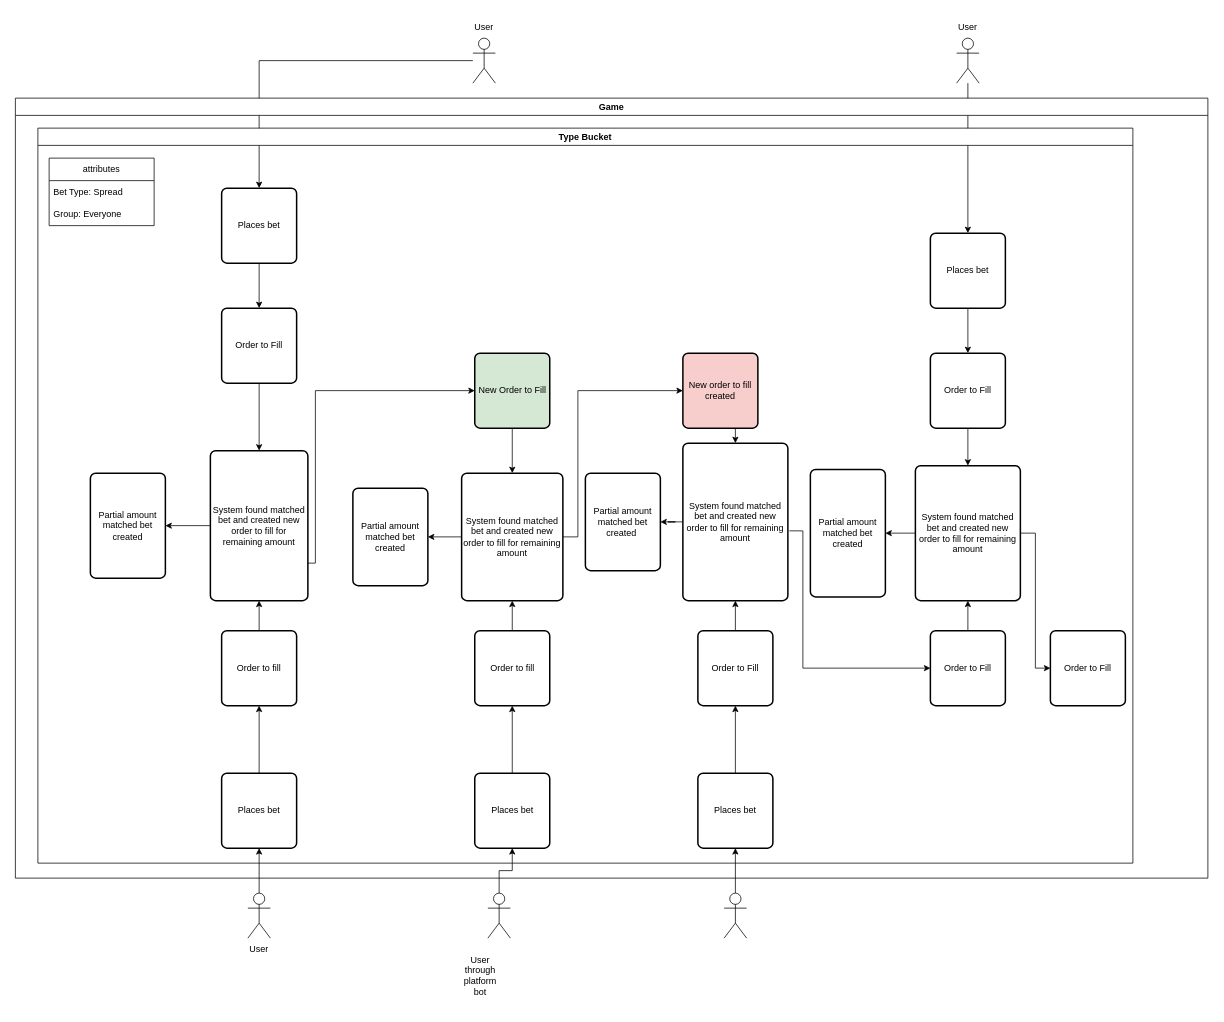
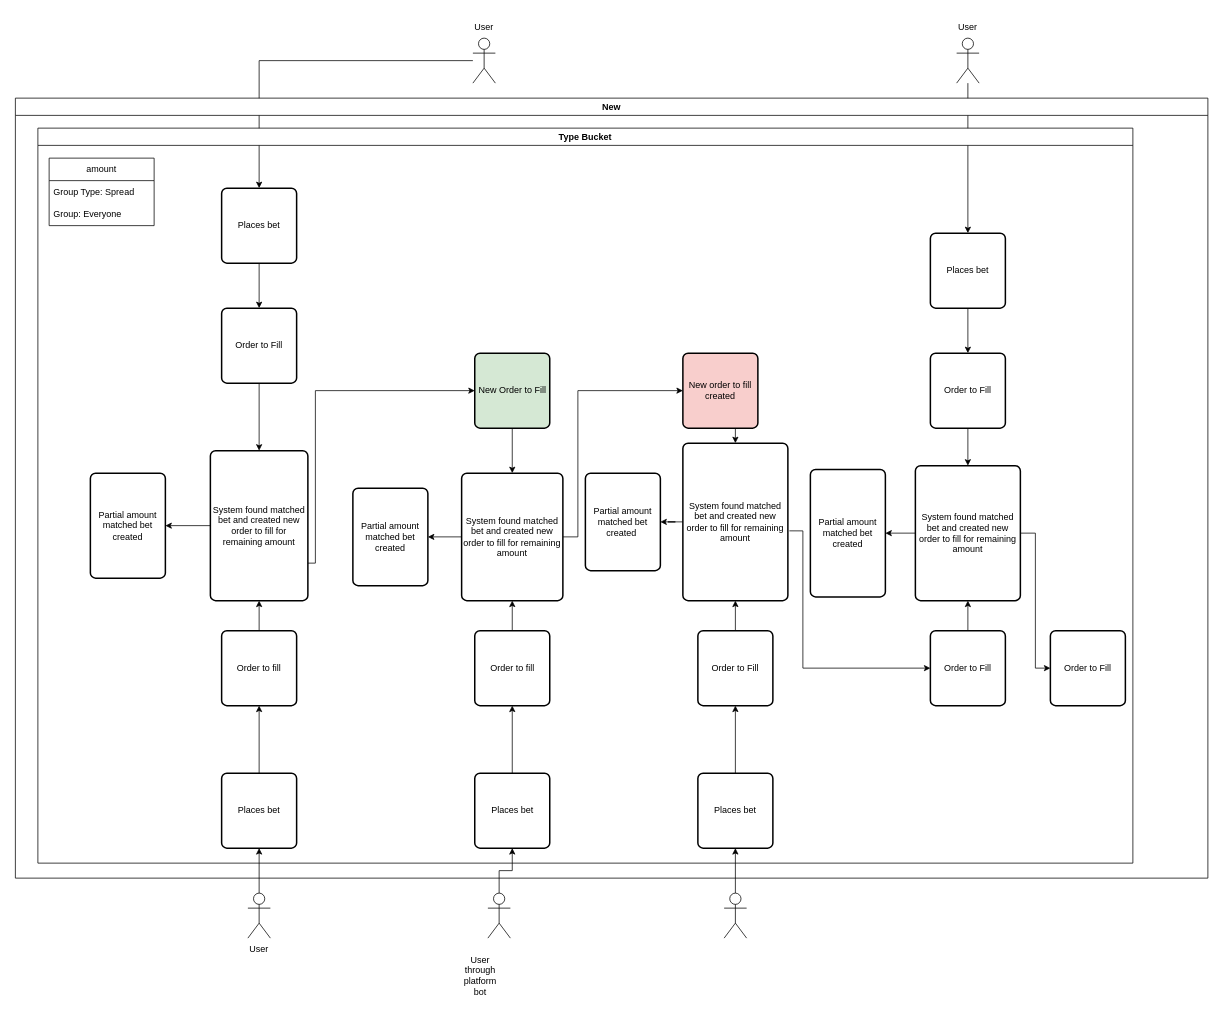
- <mxCell id="37" value="Game" style="swimlane;whiteSpace=wrap;html=1;" vertex="1" parent="1"><mxGeometry x="20" y="130" width="1590" height="1040" as="geometry" /></mxCell>
+ <mxCell id="37" value="New" style="swimlane;whiteSpace=wrap;html=1;" vertex="1" parent="1"><mxGeometry x="20" y="130" width="1590" height="1040" as="geometry" /></mxCell>
- <mxCell id="39" value="attributes" style="swimlane;fontStyle=0;childLayout=stackLayout;horizontal=1;startSize=30;horizontalStack=0;resizeParent=1;resizeParentMax=0;resizeLast=0;collapsible=1;marginBottom=0;whiteSpace=wrap;html=1;" vertex="1" parent="38"><mxGeometry x="15" y="40" width="140" height="90" as="geometry" /></mxCell>
+ <mxCell id="39" value="amount" style="swimlane;fontStyle=0;childLayout=stackLayout;horizontal=1;startSize=30;horizontalStack=0;resizeParent=1;resizeParentMax=0;resizeLast=0;collapsible=1;marginBottom=0;whiteSpace=wrap;html=1;" vertex="1" parent="38"><mxGeometry x="15" y="40" width="140" height="90" as="geometry" /></mxCell>
- <mxCell id="40" value="Bet Type: Spread" style="text;strokeColor=none;fillColor=none;align=left;verticalAlign=middle;spacingLeft=4;spacingRight=4;overflow=hidden;points=[[0,0.5],[1,0.5]];portConstraint=eastwest;rotatable=0;whiteSpace=wrap;html=1;" vertex="1" parent="39"><mxGeometry y="30" width="140" height="30" as="geometry" /></mxCell>
+ <mxCell id="40" value="Group Type: Spread" style="text;strokeColor=none;fillColor=none;align=left;verticalAlign=middle;spacingLeft=4;spacingRight=4;overflow=hidden;points=[[0,0.5],[1,0.5]];portConstraint=eastwest;rotatable=0;whiteSpace=wrap;html=1;" vertex="1" parent="39"><mxGeometry y="30" width="140" height="30" as="geometry" /></mxCell>
